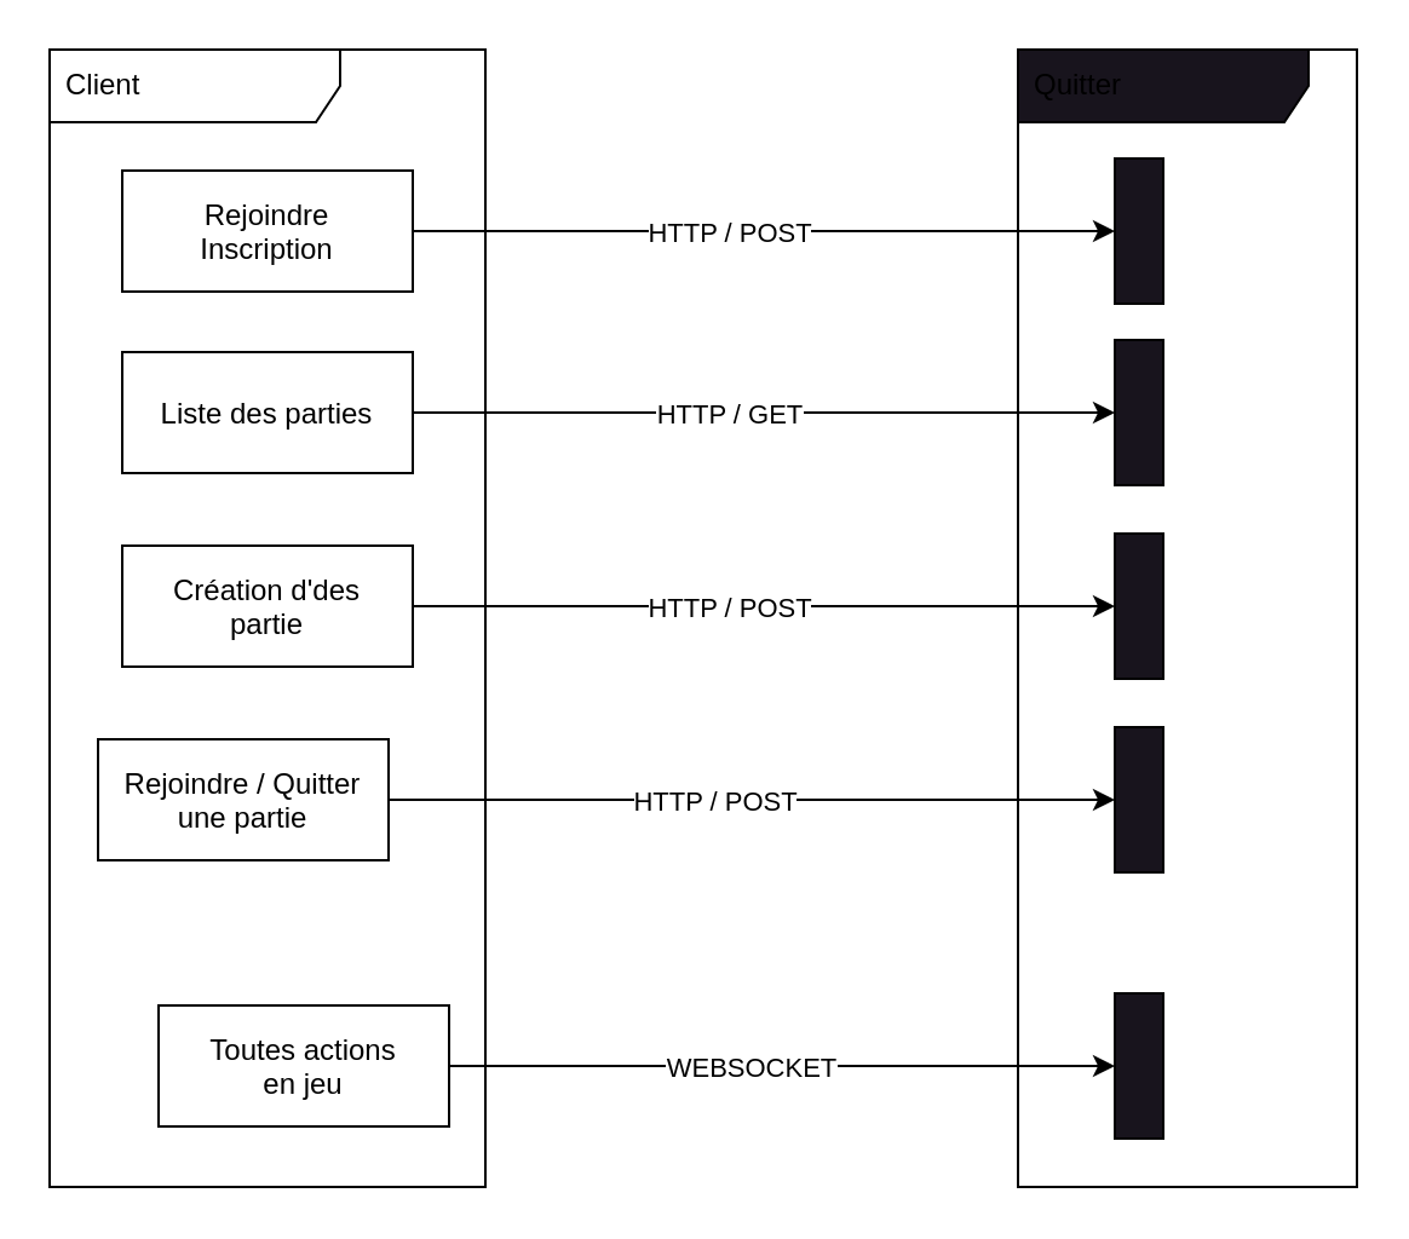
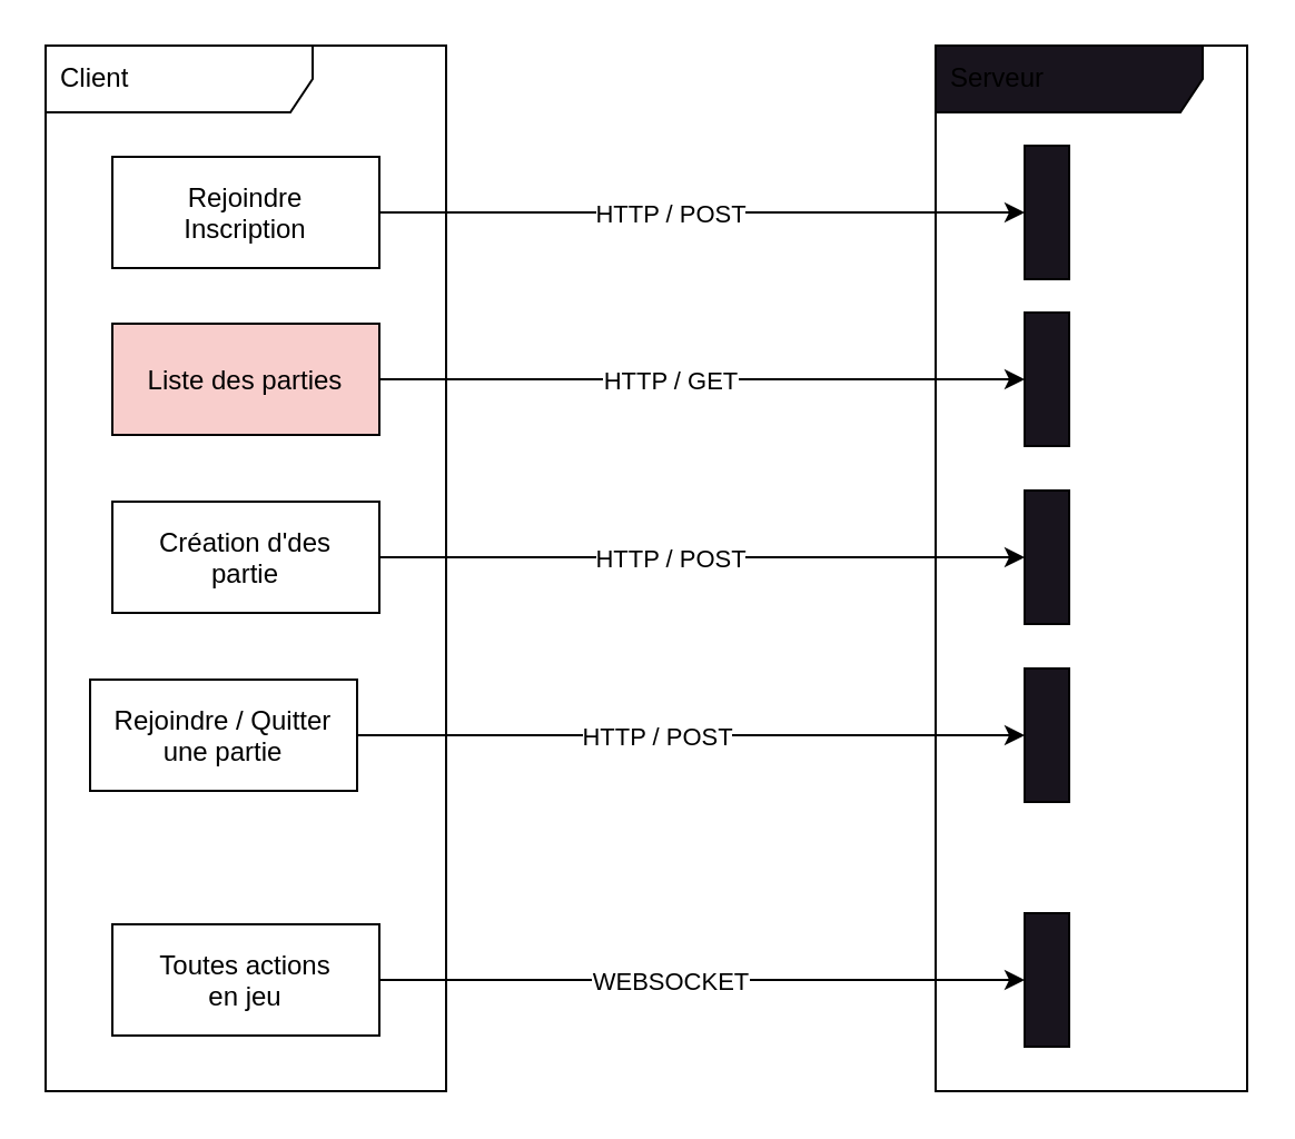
- <mxCell id="3" value="Quitter" style="shape=umlFrame;whiteSpace=wrap;html=1;width=120;height=30;boundedLbl=1;verticalAlign=middle;align=left;spacingLeft=5;fillColor=rgb(24, 20, 29);" vertex="1" parent="1"><mxGeometry x="420" y="20" width="140" height="470" as="geometry" /></mxCell>
+ <mxCell id="3" value="Serveur" style="shape=umlFrame;whiteSpace=wrap;html=1;width=120;height=30;boundedLbl=1;verticalAlign=middle;align=left;spacingLeft=5;fillColor=rgb(24, 20, 29);" vertex="1" parent="1"><mxGeometry x="420" y="20" width="140" height="470" as="geometry" /></mxCell>
- <mxCell id="10" value="Liste des parties" style="fontStyle=0;" vertex="1" parent="1"><mxGeometry x="50" y="145" width="120" height="50" as="geometry" /></mxCell>
+ <mxCell id="10" value="Liste des parties" style="fontStyle=0;fillColor=#f8cecc;" vertex="1" parent="1"><mxGeometry x="50" y="145" width="120" height="50" as="geometry" /></mxCell>
- <mxCell id="22" value="Toutes actions&#10;en jeu" style="fontStyle=0;" vertex="1" parent="1"><mxGeometry x="65" y="415" width="120" height="50" as="geometry" /></mxCell>
+ <mxCell id="22" value="Toutes actions&#10;en jeu" style="fontStyle=0;" vertex="1" parent="1"><mxGeometry x="50" y="415" width="120" height="50" as="geometry" /></mxCell>
